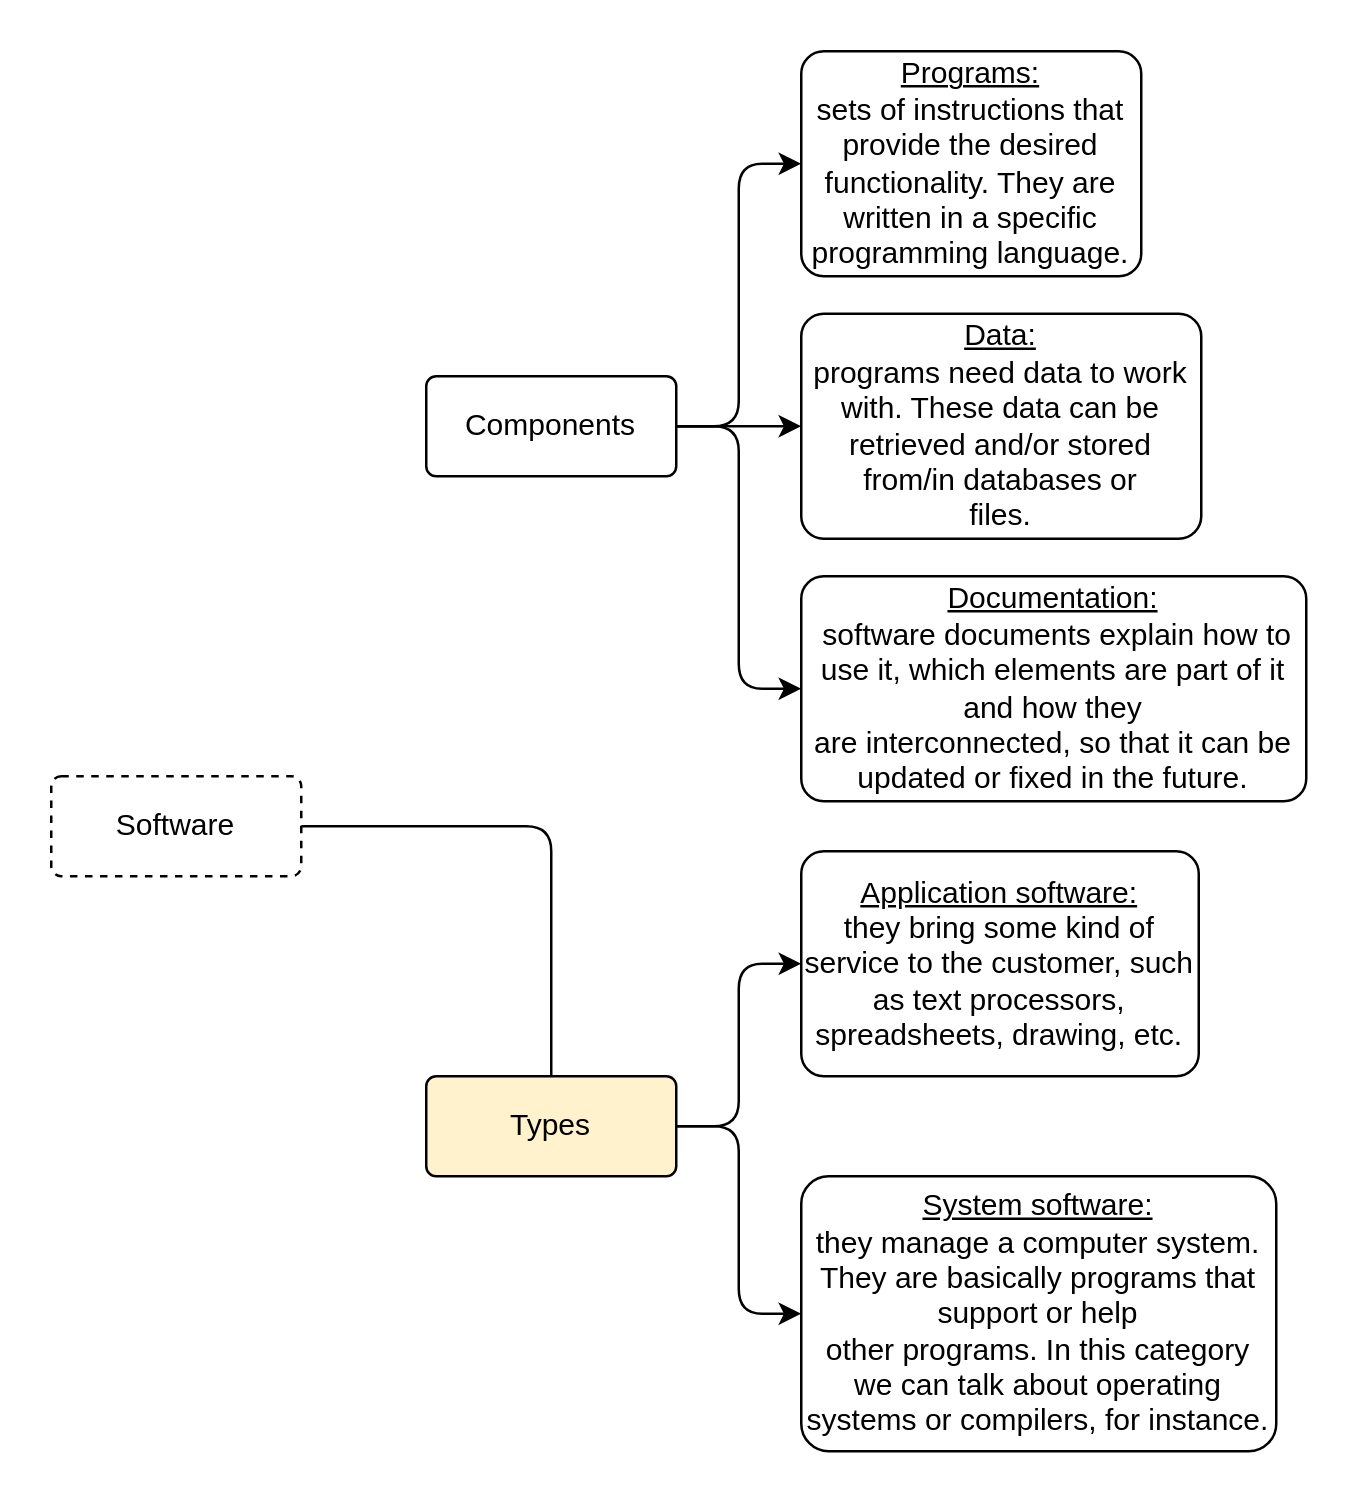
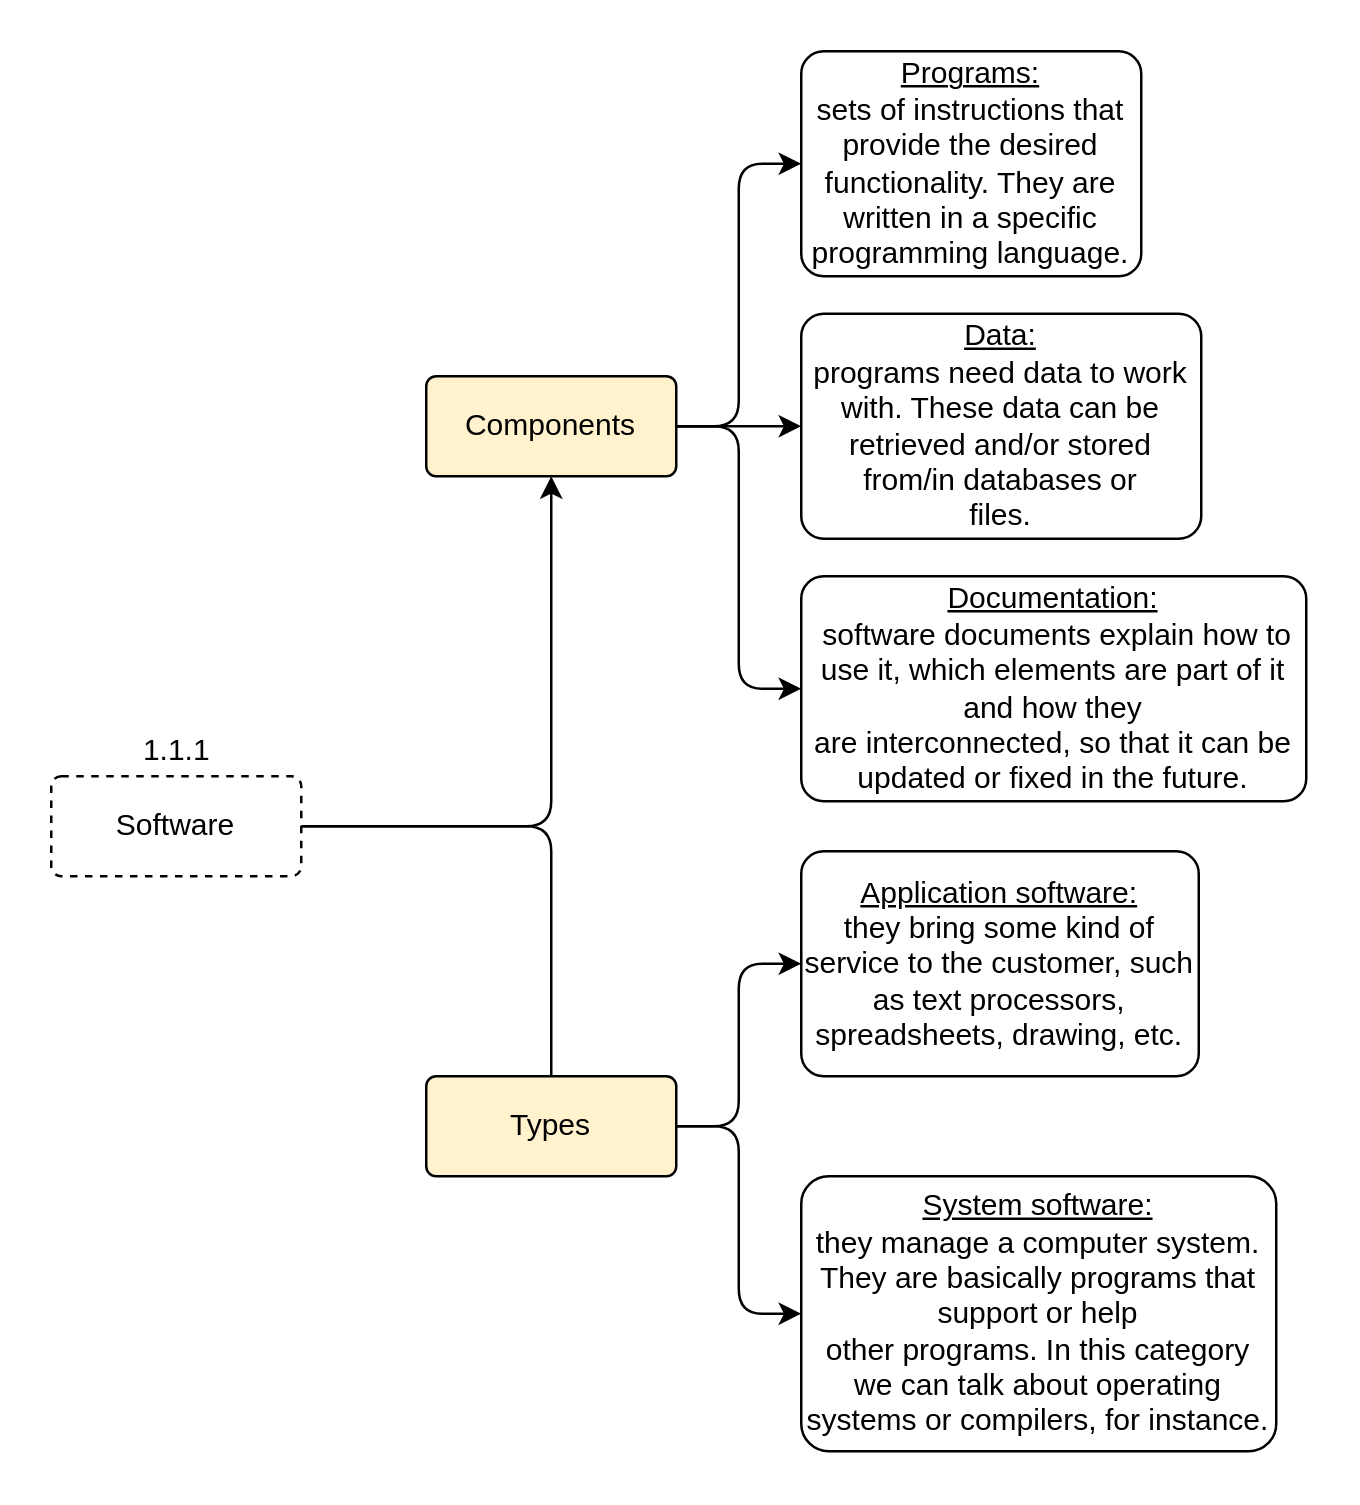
- <mxCell id="8" value="Components" style="arcSize=10;whiteSpace=wrap;html=1;align=center;rounded=1;" vertex="1" parent="1"><mxGeometry x="170" y="150" width="100" height="40" as="geometry" /></mxCell>
+ <mxCell id="8" value="Components" style="arcSize=10;whiteSpace=wrap;html=1;align=center;rounded=1;fillColor=#fff2cc;" vertex="1" parent="1"><mxGeometry x="170" y="150" width="100" height="40" as="geometry" /></mxCell>
+ <mxCell id="2" style="edgeStyle=orthogonalEdgeStyle;orthogonalLoop=1;jettySize=auto;html=1;entryX=0.5;entryY=1;entryDx=0;entryDy=0;" edge="1" parent="1" source="4" target="8"><mxGeometry relative="1" as="geometry" /></mxCell>
+ <mxCell id="17" value="1.1.1" style="text;html=1;resizable=0;autosize=1;align=center;verticalAlign=middle;points=[];fillColor=none;strokeColor=none;rounded=1;" vertex="1" parent="1"><mxGeometry x="50" y="290" width="40" height="20" as="geometry" /></mxCell>
